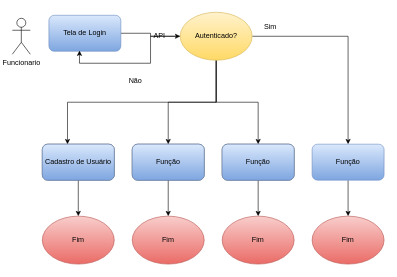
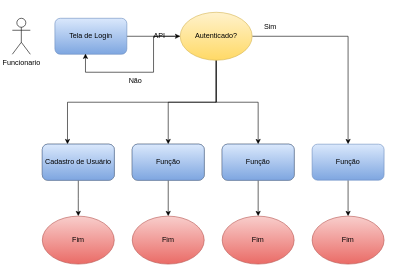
- <mxCell id="4" value="Tela de Login" style="rounded=1;whiteSpace=wrap;html=1;fillColor=#dae8fc;gradientColor=#7ea6e0;strokeColor=#6c8ebf;" parent="1" vertex="1"><mxGeometry x="81" y="25" width="120" height="60" as="geometry" /></mxCell>
+ <mxCell id="4" value="Tela de Login" style="rounded=1;whiteSpace=wrap;html=1;fillColor=#dae8fc;gradientColor=#7ea6e0;strokeColor=#6c8ebf;" parent="1" vertex="1"><mxGeometry x="91" y="30" width="120" height="60" as="geometry" /></mxCell>
